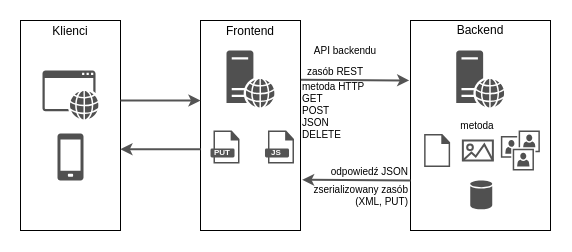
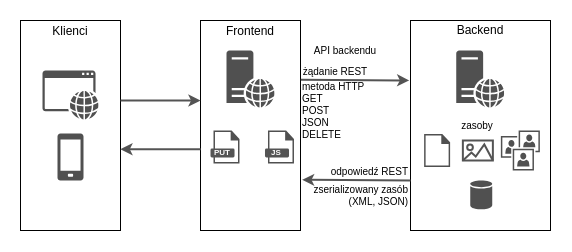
- <mxCell id="22" value="zasób REST" style="text;html=1;strokeColor=none;fillColor=none;align=center;verticalAlign=middle;whiteSpace=wrap;rounded=0;fontFamily=Helvetica;fontSize=10;fontColor=#000000;" parent="1" vertex="1"><mxGeometry x="300" y="70" width="70" as="geometry" /></mxCell>
+ <mxCell id="22" value="żądanie REST" style="text;html=1;strokeColor=none;fillColor=none;align=center;verticalAlign=middle;whiteSpace=wrap;rounded=0;fontFamily=Helvetica;fontSize=10;fontColor=#000000;" parent="1" vertex="1"><mxGeometry x="300" y="70" width="70" as="geometry" /></mxCell>
- <mxCell id="16" value="&lt;font color=&quot;#000000&quot; style=&quot;font-size: 10px;&quot;&gt;metoda&lt;/font&gt;" style="text;html=1;strokeColor=none;fillColor=none;align=center;verticalAlign=middle;whiteSpace=wrap;rounded=0;fontFamily=Helvetica;fontSize=10;fontColor=#FFFFFF;" parent="10" vertex="1"><mxGeometry x="47.37" y="100" width="40" height="10" as="geometry" /></mxCell>
+ <mxCell id="16" value="&lt;font color=&quot;#000000&quot; style=&quot;font-size: 10px;&quot;&gt;zasoby&lt;/font&gt;" style="text;html=1;strokeColor=none;fillColor=none;align=center;verticalAlign=middle;whiteSpace=wrap;rounded=0;fontFamily=Helvetica;fontSize=10;fontColor=#FFFFFF;" parent="10" vertex="1"><mxGeometry x="47.37" y="100" width="40" height="10" as="geometry" /></mxCell>
- <mxCell id="25" value="odpowiedź JSON" style="text;html=1;strokeColor=none;fillColor=none;align=right;verticalAlign=middle;whiteSpace=wrap;rounded=0;fontFamily=Helvetica;fontSize=10;fontColor=#000000;" parent="1" vertex="1"><mxGeometry x="330" y="170" width="80" as="geometry" /></mxCell>
+ <mxCell id="25" value="odpowiedź REST" style="text;html=1;strokeColor=none;fillColor=none;align=right;verticalAlign=middle;whiteSpace=wrap;rounded=0;fontFamily=Helvetica;fontSize=10;fontColor=#000000;" parent="1" vertex="1"><mxGeometry x="330" y="170" width="80" as="geometry" /></mxCell>
- <mxCell id="24" value="&lt;div&gt;&lt;span&gt;zserializowany&amp;nbsp;&lt;/span&gt;&lt;span&gt;zasób&lt;/span&gt;&lt;/div&gt;(XML, PUT)" style="text;html=1;strokeColor=none;fillColor=none;align=right;verticalAlign=middle;whiteSpace=wrap;rounded=0;fontFamily=Helvetica;fontSize=10;fontColor=#000000;" parent="1" vertex="1"><mxGeometry x="310" y="180" width="100" height="30" as="geometry" /></mxCell>
+ <mxCell id="24" value="&lt;div&gt;&lt;span&gt;zserializowany&amp;nbsp;&lt;/span&gt;&lt;span&gt;zasób&lt;/span&gt;&lt;/div&gt;(XML, JSON)" style="text;html=1;strokeColor=none;fillColor=none;align=right;verticalAlign=middle;whiteSpace=wrap;rounded=0;fontFamily=Helvetica;fontSize=10;fontColor=#000000;" parent="1" vertex="1"><mxGeometry x="310" y="180" width="100" height="30" as="geometry" /></mxCell>
